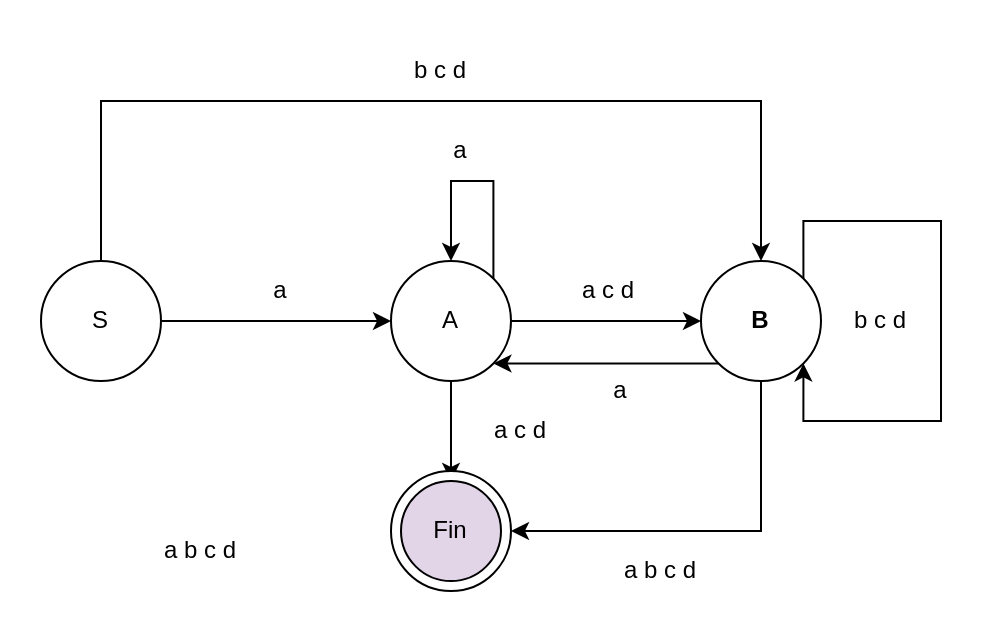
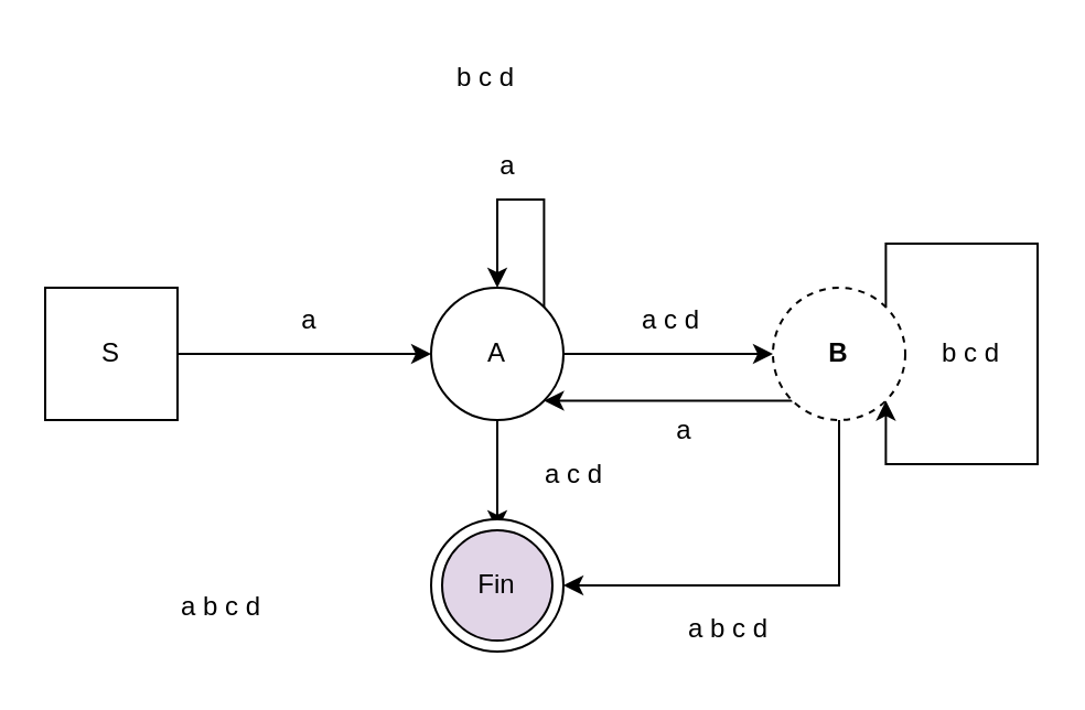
- <mxCell id="3" style="edgeStyle=orthogonalEdgeStyle;rounded=0;orthogonalLoop=1;jettySize=auto;html=1;exitX=0.5;exitY=0;exitDx=0;exitDy=0;entryX=0.5;entryY=0;entryDx=0;entryDy=0;" edge="1" parent="1" source="4" target="10"><mxGeometry relative="1" as="geometry"><Array as="points"><mxPoint x="50" y="50" /><mxPoint x="380" y="50" /></Array></mxGeometry></mxCell>
- <mxCell id="4" value="S" style="ellipse;whiteSpace=wrap;html=1;aspect=fixed;" vertex="1" parent="1"><mxGeometry x="20" y="130" width="60" height="60" as="geometry" /></mxCell>
+ <mxCell id="4" value="S" style="whiteSpace=wrap;html=1;aspect=fixed;rounded=0;" vertex="1" parent="1"><mxGeometry x="20" y="130" width="60" height="60" as="geometry" /></mxCell>
- <mxCell id="10" value="&lt;b&gt;B&lt;/b&gt;" style="ellipse;whiteSpace=wrap;html=1;aspect=fixed;" vertex="1" parent="1"><mxGeometry x="350" y="130" width="60" height="60" as="geometry" /></mxCell>
+ <mxCell id="10" value="&lt;b&gt;B&lt;/b&gt;" style="ellipse;whiteSpace=wrap;html=1;aspect=fixed;dashed=1;" vertex="1" parent="1"><mxGeometry x="350" y="130" width="60" height="60" as="geometry" /></mxCell>
